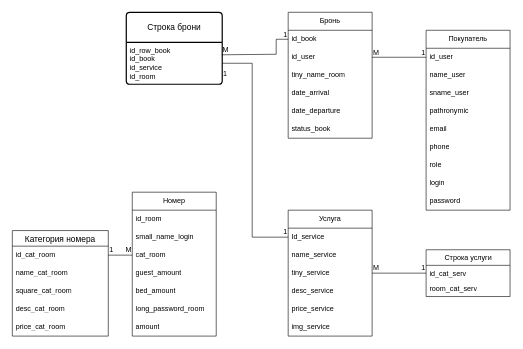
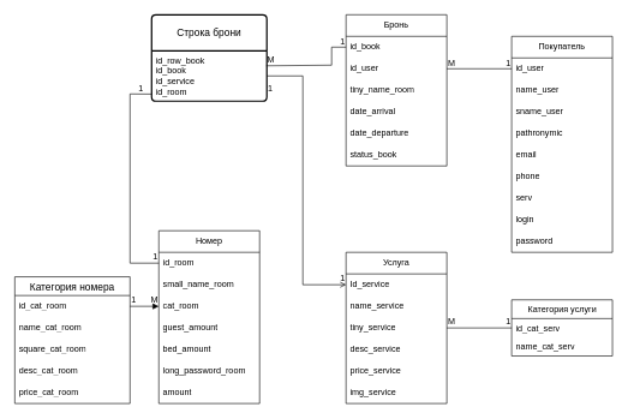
+ <mxCell id="48" value="" style="endArrow=none;html=1;rounded=0;entryX=0;entryY=0.5;entryDx=0;entryDy=0;exitX=0;exitY=0.86;exitDx=0;exitDy=0;exitPerimeter=0;" edge="1" parent="1" source="44" target="10"><mxGeometry relative="1" as="geometry"><mxPoint x="370" y="130" as="sourcePoint" /><mxPoint x="490" y="120" as="targetPoint" /><Array as="points"><mxPoint x="180" y="130" /><mxPoint x="180" y="365" /></Array></mxGeometry></mxCell>
+ <mxCell id="49" value="1" style="resizable=0;html=1;whiteSpace=wrap;align=left;verticalAlign=bottom;" connectable="0" vertex="1" parent="48"><mxGeometry x="-1" relative="1" as="geometry"><mxPoint x="-20" as="offset" /></mxGeometry></mxCell>
+ <mxCell id="50" value="1" style="resizable=0;html=1;whiteSpace=wrap;align=right;verticalAlign=bottom;" connectable="0" vertex="1" parent="48"><mxGeometry x="1" relative="1" as="geometry" /></mxCell>
- <mxCell id="24" value="role" style="text;strokeColor=none;fillColor=none;align=left;verticalAlign=middle;spacingLeft=4;spacingRight=4;overflow=hidden;points=[[0,0.5],[1,0.5]];portConstraint=eastwest;rotatable=0;whiteSpace=wrap;html=1;" parent="17" vertex="1"><mxGeometry y="210" width="140" height="30" as="geometry" /></mxCell>
+ <mxCell id="24" value="serv" style="text;strokeColor=none;fillColor=none;align=left;verticalAlign=middle;spacingLeft=4;spacingRight=4;overflow=hidden;points=[[0,0.5],[1,0.5]];portConstraint=eastwest;rotatable=0;whiteSpace=wrap;html=1;" parent="17" vertex="1"><mxGeometry y="210" width="140" height="30" as="geometry" /></mxCell>
- <mxCell id="11" value="small_name_login" style="text;strokeColor=none;fillColor=none;align=left;verticalAlign=middle;spacingLeft=4;spacingRight=4;overflow=hidden;points=[[0,0.5],[1,0.5]];portConstraint=eastwest;rotatable=0;whiteSpace=wrap;html=1;" parent="9" vertex="1"><mxGeometry y="60" width="140" height="30" as="geometry" /></mxCell>
+ <mxCell id="11" value="small_name_room" style="text;strokeColor=none;fillColor=none;align=left;verticalAlign=middle;spacingLeft=4;spacingRight=4;overflow=hidden;points=[[0,0.5],[1,0.5]];portConstraint=eastwest;rotatable=0;whiteSpace=wrap;html=1;" parent="9" vertex="1"><mxGeometry y="60" width="140" height="30" as="geometry" /></mxCell>
- <mxCell id="57" value="" style="endArrow=none;html=1;rounded=0;entryX=0;entryY=0.5;entryDx=0;entryDy=0;exitX=1;exitY=0.5;exitDx=0;exitDy=0;" edge="1" parent="1" source="44" target="28"><mxGeometry relative="1" as="geometry"><mxPoint x="220" y="410" as="sourcePoint" /><mxPoint x="380" y="410" as="targetPoint" /><Array as="points"><mxPoint x="420" y="105" /><mxPoint x="420" y="395" /></Array></mxGeometry></mxCell>
+ <mxCell id="57" value="" style="endArrow=open;html=1;rounded=0;entryX=0;entryY=0.5;entryDx=0;entryDy=0;exitX=1;exitY=0.5;exitDx=0;exitDy=0;" edge="1" parent="1" source="44" target="28"><mxGeometry relative="1" as="geometry"><mxPoint x="220" y="410" as="sourcePoint" /><mxPoint x="380" y="410" as="targetPoint" /><Array as="points"><mxPoint x="420" y="105" /><mxPoint x="420" y="395" /></Array></mxGeometry></mxCell>
- <mxCell id="60" value="" style="endArrow=none;html=1;rounded=0;entryX=0;entryY=0.5;entryDx=0;entryDy=0;exitX=1;exitY=0.5;exitDx=0;exitDy=0;" edge="1" parent="1" source="52" target="12"><mxGeometry relative="1" as="geometry"><mxPoint x="290" y="300" as="sourcePoint" /><mxPoint x="450" y="300" as="targetPoint" /></mxGeometry></mxCell>
+ <mxCell id="60" value="" style="endArrow=block;html=1;rounded=0;entryX=0;entryY=0.5;entryDx=0;entryDy=0;exitX=1;exitY=0.5;exitDx=0;exitDy=0;" edge="1" parent="1" source="52" target="12"><mxGeometry relative="1" as="geometry"><mxPoint x="290" y="300" as="sourcePoint" /><mxPoint x="450" y="300" as="targetPoint" /></mxGeometry></mxCell>
- <mxCell id="37" value="Строка услуги" style="swimlane;fontStyle=0;childLayout=stackLayout;horizontal=1;startSize=26;fillColor=none;horizontalStack=0;resizeParent=1;resizeParentMax=0;resizeLast=0;collapsible=1;marginBottom=0;html=1;" parent="1" vertex="1"><mxGeometry x="710" y="416" width="140" height="78" as="geometry" /></mxCell>
+ <mxCell id="37" value="Категория услуги" style="swimlane;fontStyle=0;childLayout=stackLayout;horizontal=1;startSize=26;fillColor=none;horizontalStack=0;resizeParent=1;resizeParentMax=0;resizeLast=0;collapsible=1;marginBottom=0;html=1;" parent="1" vertex="1"><mxGeometry x="710" y="416" width="140" height="78" as="geometry" /></mxCell>
- <mxCell id="39" value="room_cat_serv" style="text;strokeColor=none;fillColor=none;align=left;verticalAlign=top;spacingLeft=4;spacingRight=4;overflow=hidden;rotatable=0;points=[[0,0.5],[1,0.5]];portConstraint=eastwest;whiteSpace=wrap;html=1;" parent="37" vertex="1"><mxGeometry y="52" width="140" height="26" as="geometry" /></mxCell>
+ <mxCell id="39" value="name_cat_serv" style="text;strokeColor=none;fillColor=none;align=left;verticalAlign=top;spacingLeft=4;spacingRight=4;overflow=hidden;rotatable=0;points=[[0,0.5],[1,0.5]];portConstraint=eastwest;whiteSpace=wrap;html=1;" parent="37" vertex="1"><mxGeometry y="52" width="140" height="26" as="geometry" /></mxCell>
